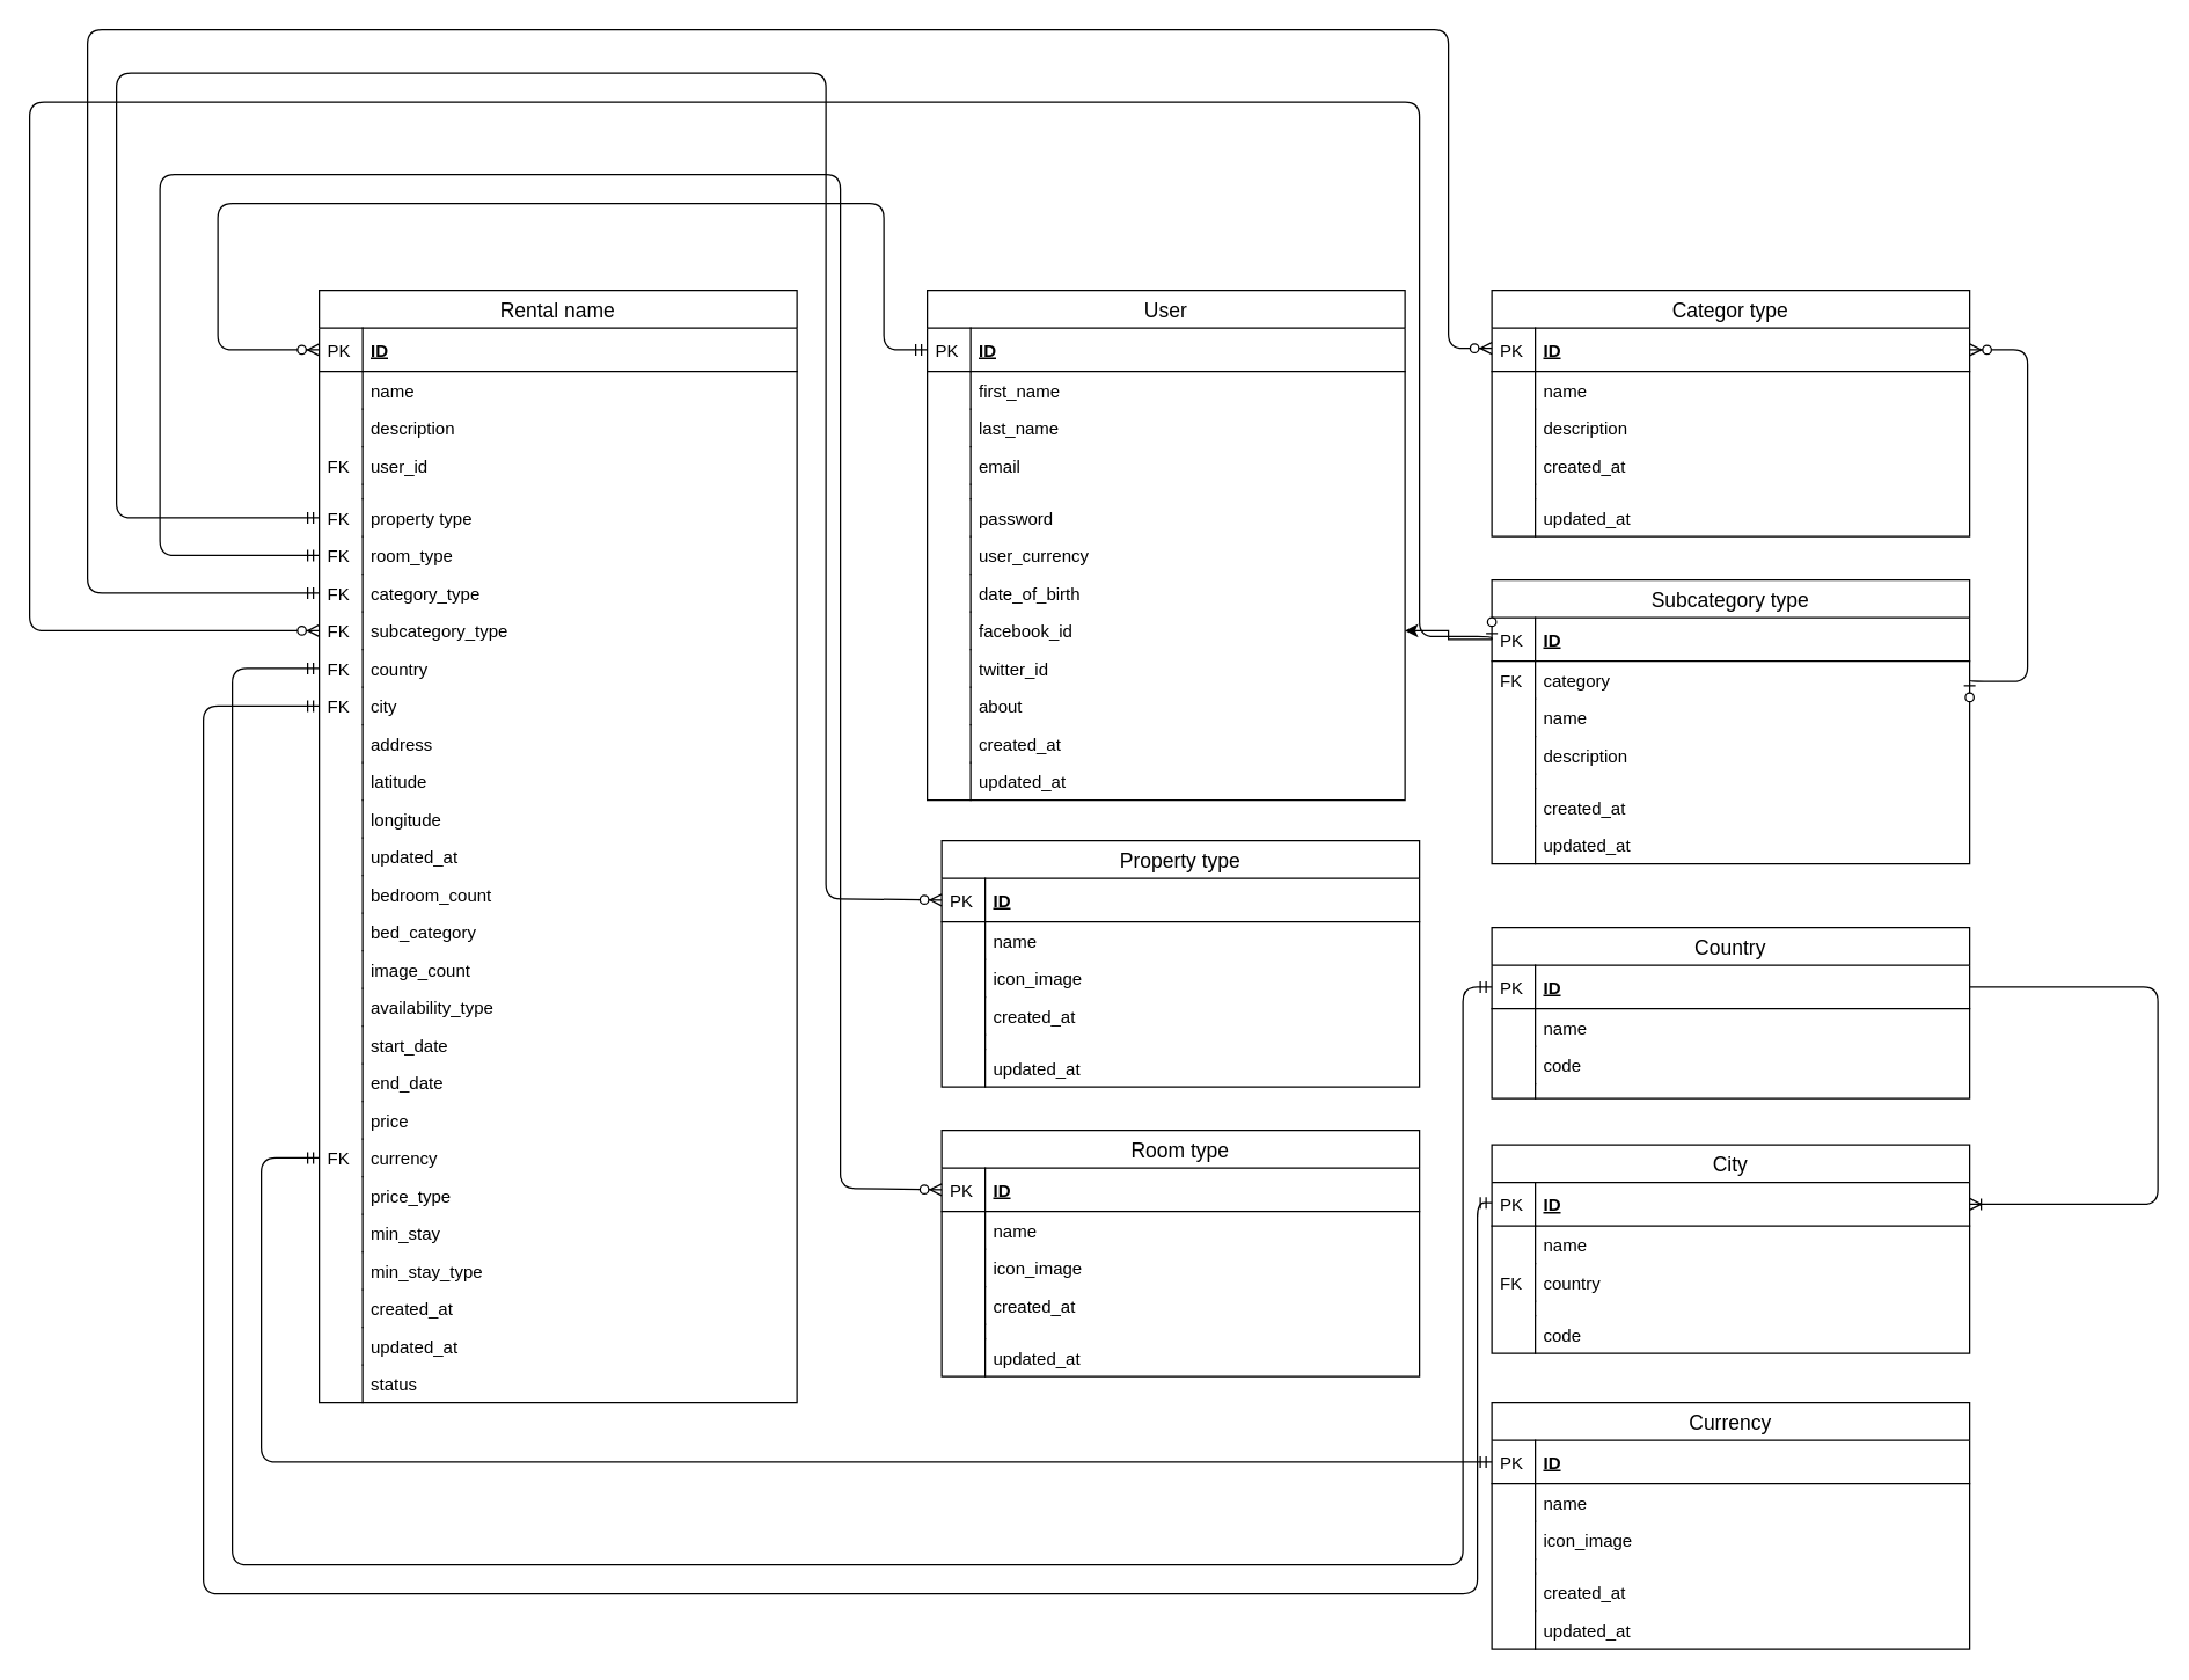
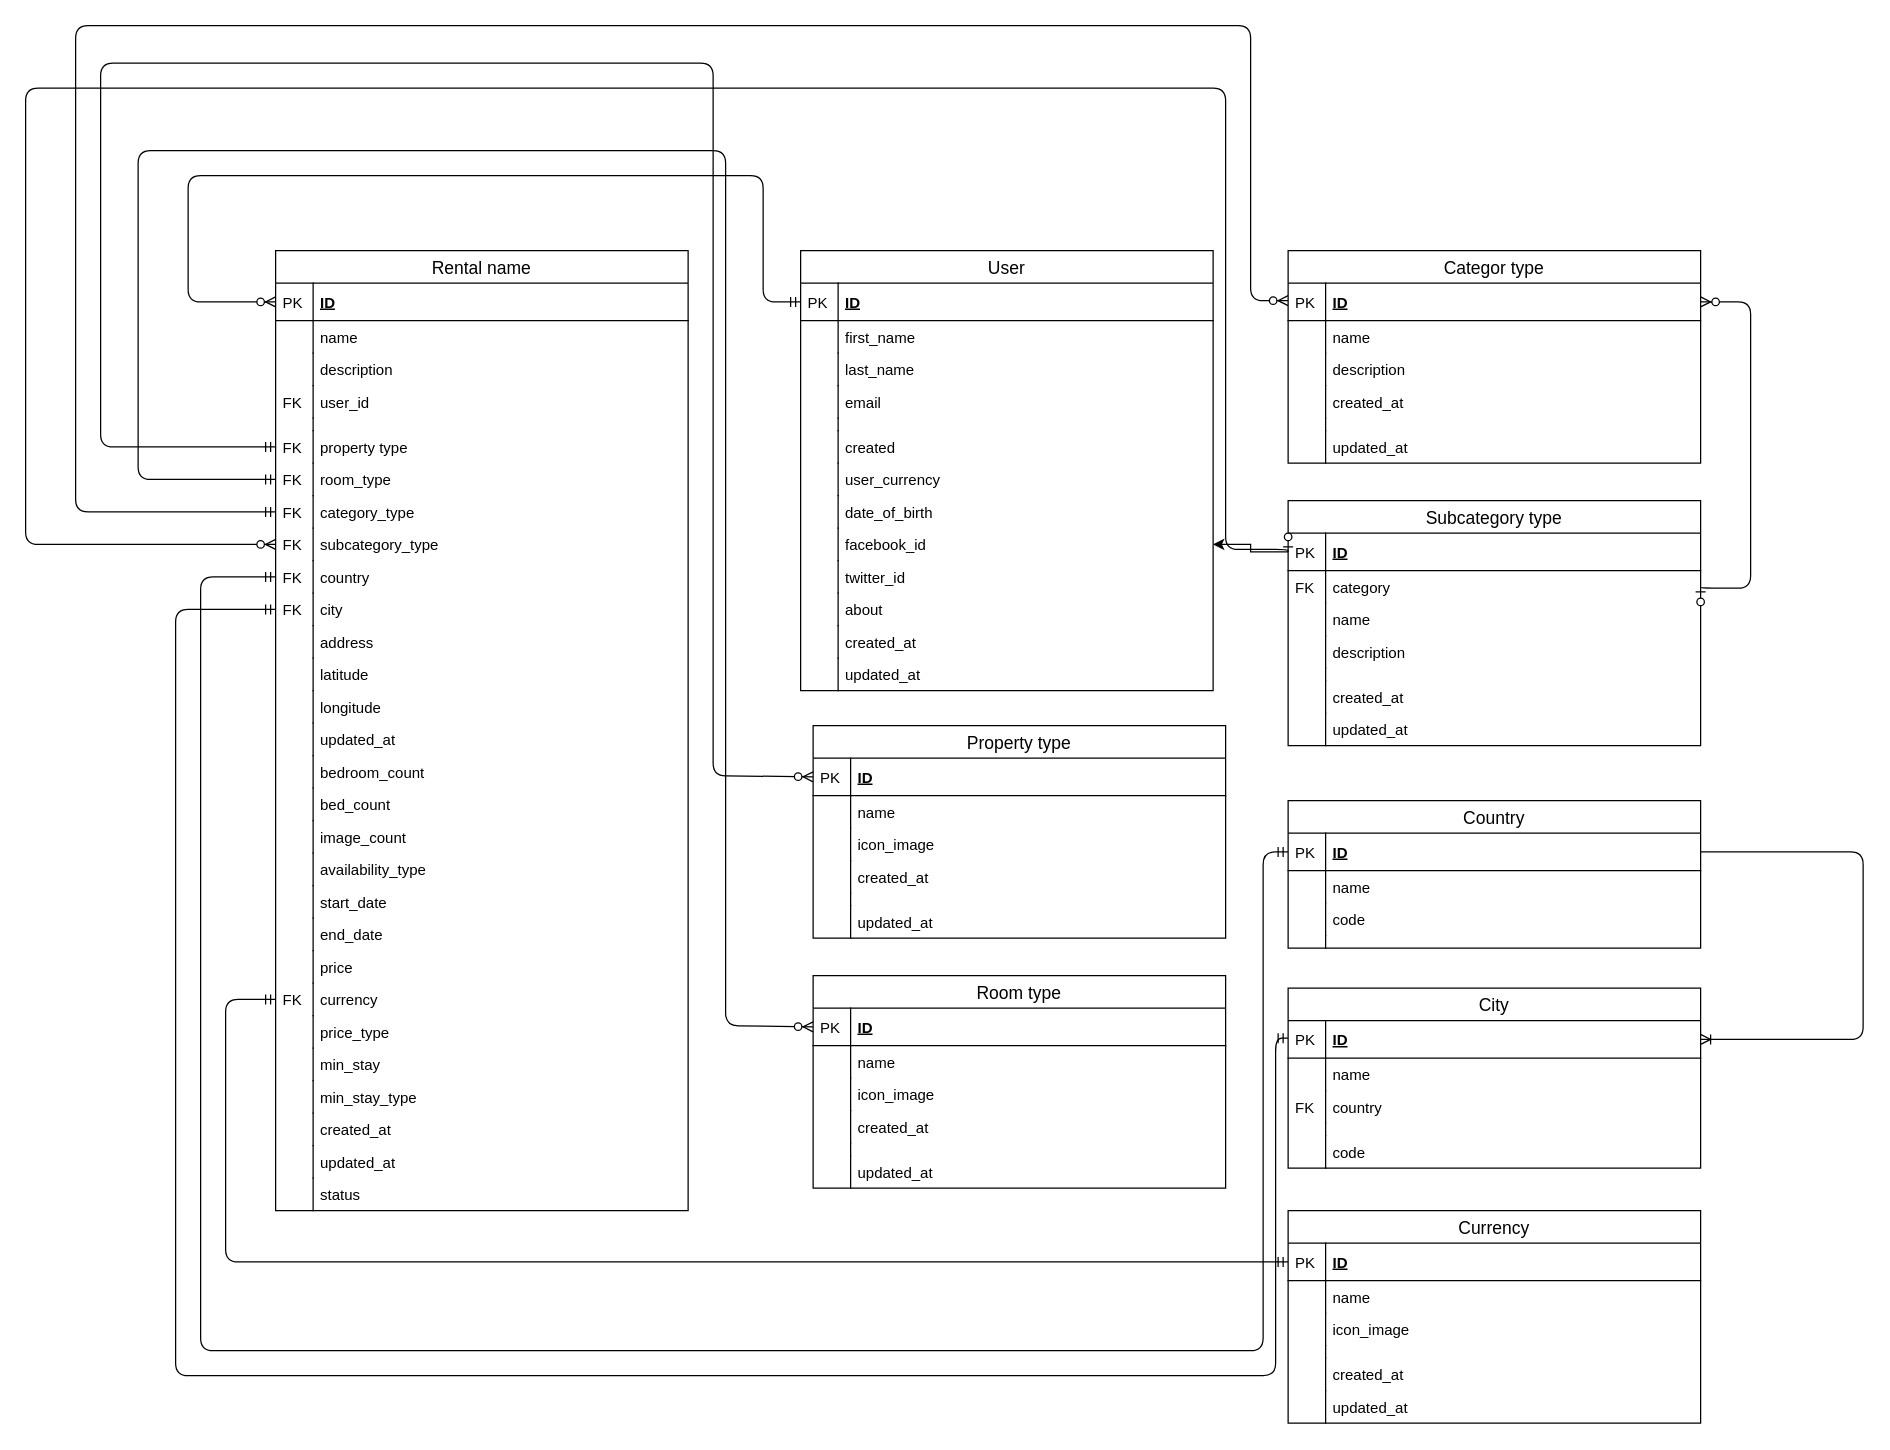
- <mxCell id="13" value="password" style="shape=partialRectangle;top=0;left=0;right=0;bottom=0;align=left;verticalAlign=top;fillColor=none;spacingLeft=34;spacingRight=4;overflow=hidden;rotatable=0;points=[[0,0.5],[1,0.5]];portConstraint=eastwest;dropTarget=0;fontSize=12;" parent="2" vertex="1"><mxGeometry y="144" width="330" height="26" as="geometry" /></mxCell>
+ <mxCell id="13" value="created" style="shape=partialRectangle;top=0;left=0;right=0;bottom=0;align=left;verticalAlign=top;fillColor=none;spacingLeft=34;spacingRight=4;overflow=hidden;rotatable=0;points=[[0,0.5],[1,0.5]];portConstraint=eastwest;dropTarget=0;fontSize=12;" parent="2" vertex="1"><mxGeometry y="144" width="330" height="26" as="geometry" /></mxCell>
- <mxCell id="62" value="bed_category" style="shape=partialRectangle;top=0;left=0;right=0;bottom=0;align=left;verticalAlign=top;fillColor=none;spacingLeft=34;spacingRight=4;overflow=hidden;rotatable=0;points=[[0,0.5],[1,0.5]];portConstraint=eastwest;dropTarget=0;fontSize=12;" parent="29" vertex="1"><mxGeometry y="430" width="330" height="26" as="geometry" /></mxCell>
+ <mxCell id="62" value="bed_count" style="shape=partialRectangle;top=0;left=0;right=0;bottom=0;align=left;verticalAlign=top;fillColor=none;spacingLeft=34;spacingRight=4;overflow=hidden;rotatable=0;points=[[0,0.5],[1,0.5]];portConstraint=eastwest;dropTarget=0;fontSize=12;" parent="29" vertex="1"><mxGeometry y="430" width="330" height="26" as="geometry" /></mxCell>
